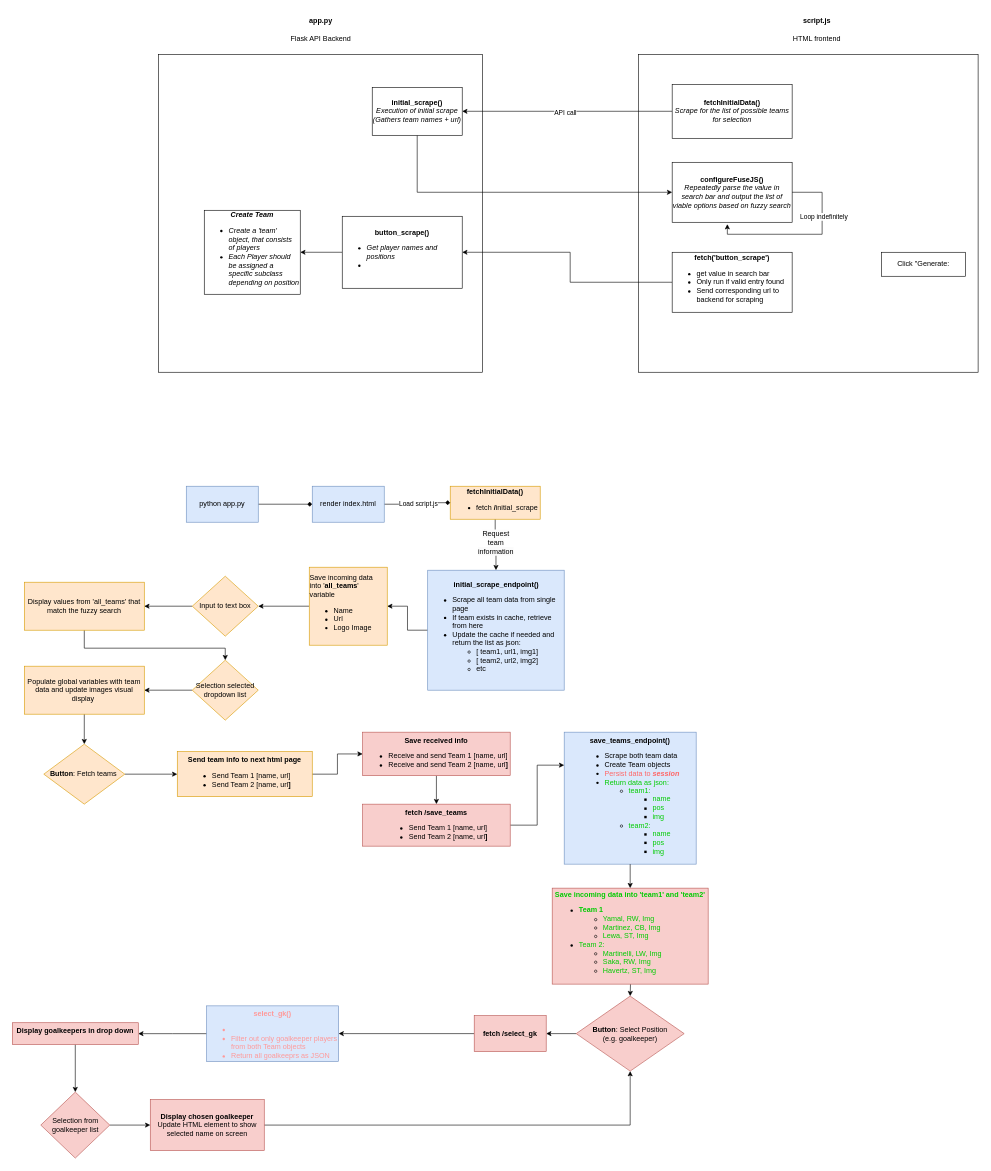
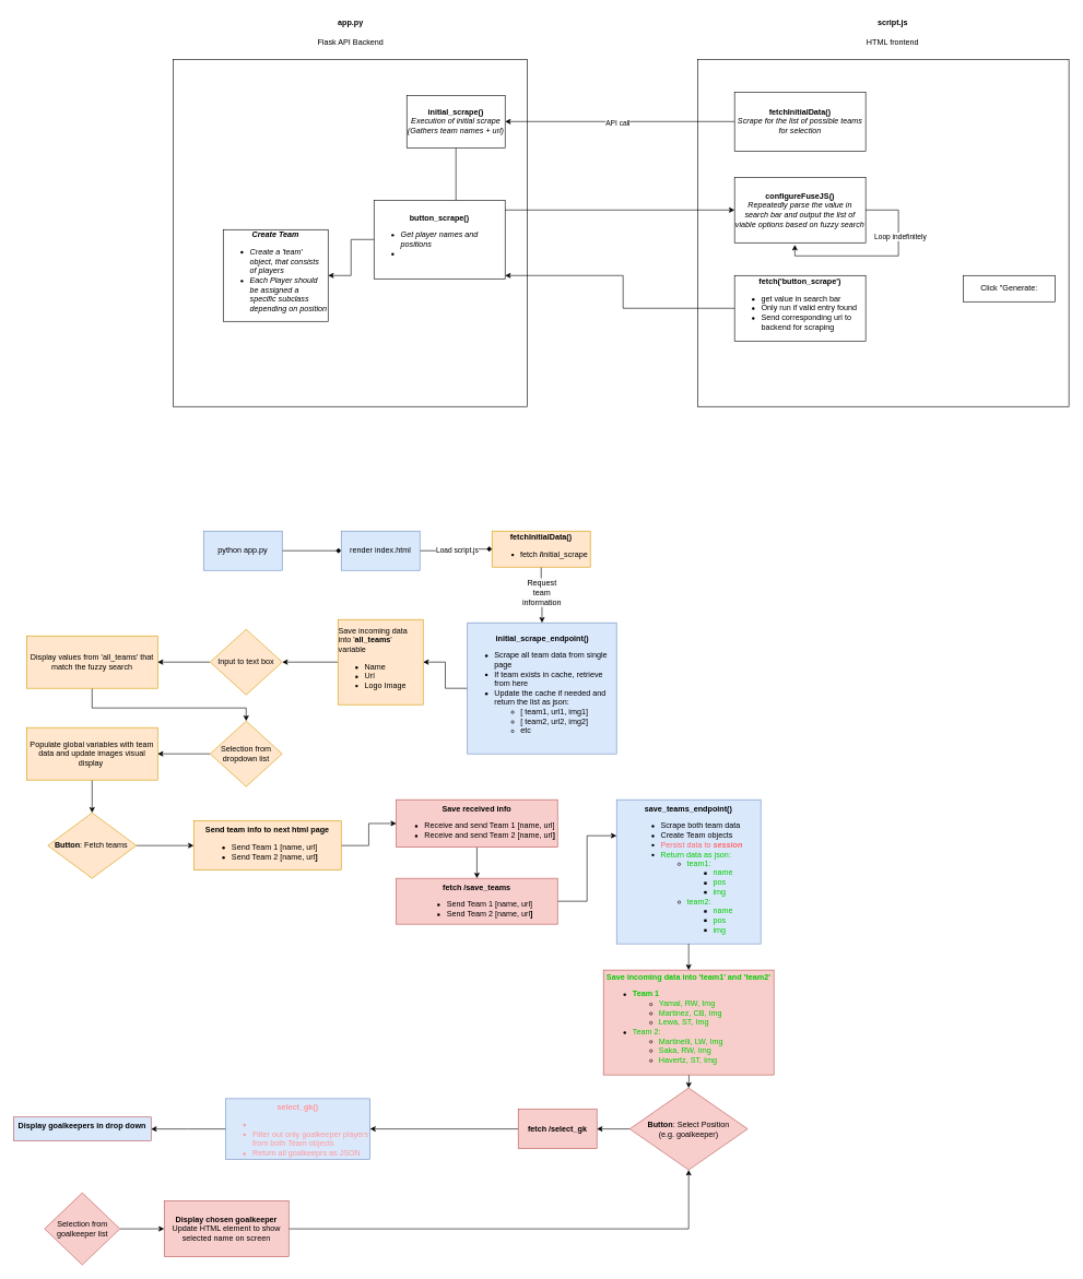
- <mxCell id="20" value="&lt;b&gt;button_scrape()&lt;/b&gt;&lt;div&gt;&lt;ul&gt;&lt;li style=&quot;text-align: left;&quot;&gt;&lt;i&gt;Get player names and positions&lt;/i&gt;&lt;/li&gt;&lt;li style=&quot;text-align: left;&quot;&gt;&lt;br&gt;&lt;/li&gt;&lt;/ul&gt;&lt;/div&gt;" style="whiteSpace=wrap;html=1;" parent="1" vertex="1"><mxGeometry x="570" y="360" width="200" height="120" as="geometry" /></mxCell>
+ <mxCell id="20" value="&lt;b&gt;button_scrape()&lt;/b&gt;&lt;div&gt;&lt;ul&gt;&lt;li style=&quot;text-align: left;&quot;&gt;&lt;i&gt;Get player names and positions&lt;/i&gt;&lt;/li&gt;&lt;li style=&quot;text-align: left;&quot;&gt;&lt;br&gt;&lt;/li&gt;&lt;/ul&gt;&lt;/div&gt;" style="whiteSpace=wrap;html=1;" parent="1" vertex="1"><mxGeometry x="570" y="305" width="200" height="120" as="geometry" /></mxCell>
- <mxCell id="39" value="Selection selected dropdown list" style="rhombus;whiteSpace=wrap;html=1;fillColor=#ffe6cc;strokeColor=#d79b00;" vertex="1" parent="1"><mxGeometry x="320" y="1100" width="110" height="100" as="geometry" /></mxCell>
+ <mxCell id="39" value="Selection from dropdown list" style="rhombus;whiteSpace=wrap;html=1;fillColor=#ffe6cc;strokeColor=#d79b00;" vertex="1" parent="1"><mxGeometry x="320" y="1100" width="110" height="100" as="geometry" /></mxCell>
- <mxCell id="59" value="&lt;b&gt;Display goalkeepers in drop down&lt;/b&gt;&lt;div&gt;&lt;b&gt;&lt;br&gt;&lt;/b&gt;&lt;/div&gt;" style="whiteSpace=wrap;html=1;verticalAlign=top;fillColor=#f8cecc;strokeColor=#b85450;" vertex="1" parent="1"><mxGeometry x="20" y="1704.38" width="210" height="36.25" as="geometry" /></mxCell>
+ <mxCell id="59" value="&lt;b&gt;Display goalkeepers in drop down&lt;/b&gt;&lt;div&gt;&lt;b&gt;&lt;br&gt;&lt;/b&gt;&lt;/div&gt;" style="whiteSpace=wrap;html=1;verticalAlign=top;fillColor=#dae8fc;strokeColor=#b85450;" vertex="1" parent="1"><mxGeometry x="20" y="1704.38" width="210" height="36.25" as="geometry" /></mxCell>
- <mxCell id="58" value="" style="edgeStyle=orthogonalEdgeStyle;rounded=0;orthogonalLoop=1;jettySize=auto;html=1;" edge="1" parent="1" source="59" target="61"><mxGeometry relative="1" as="geometry" /></mxCell>
